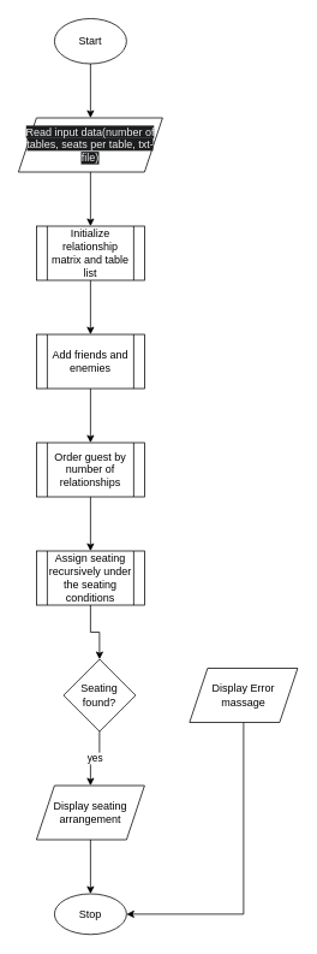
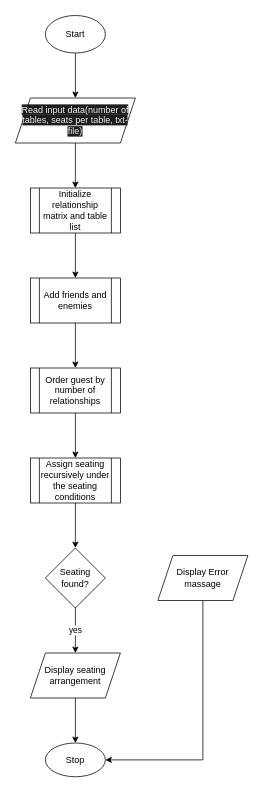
- <mxCell id="15" value="Seating found?" style="rhombus;whiteSpace=wrap;html=1;" parent="1" vertex="1"><mxGeometry x="70" y="730" width="80" height="80" as="geometry" /></mxCell>
+ <mxCell id="15" value="Seating found?" style="rhombus;whiteSpace=wrap;html=1;" parent="1" vertex="1"><mxGeometry x="60" y="730" width="80" height="80" as="geometry" /></mxCell>
